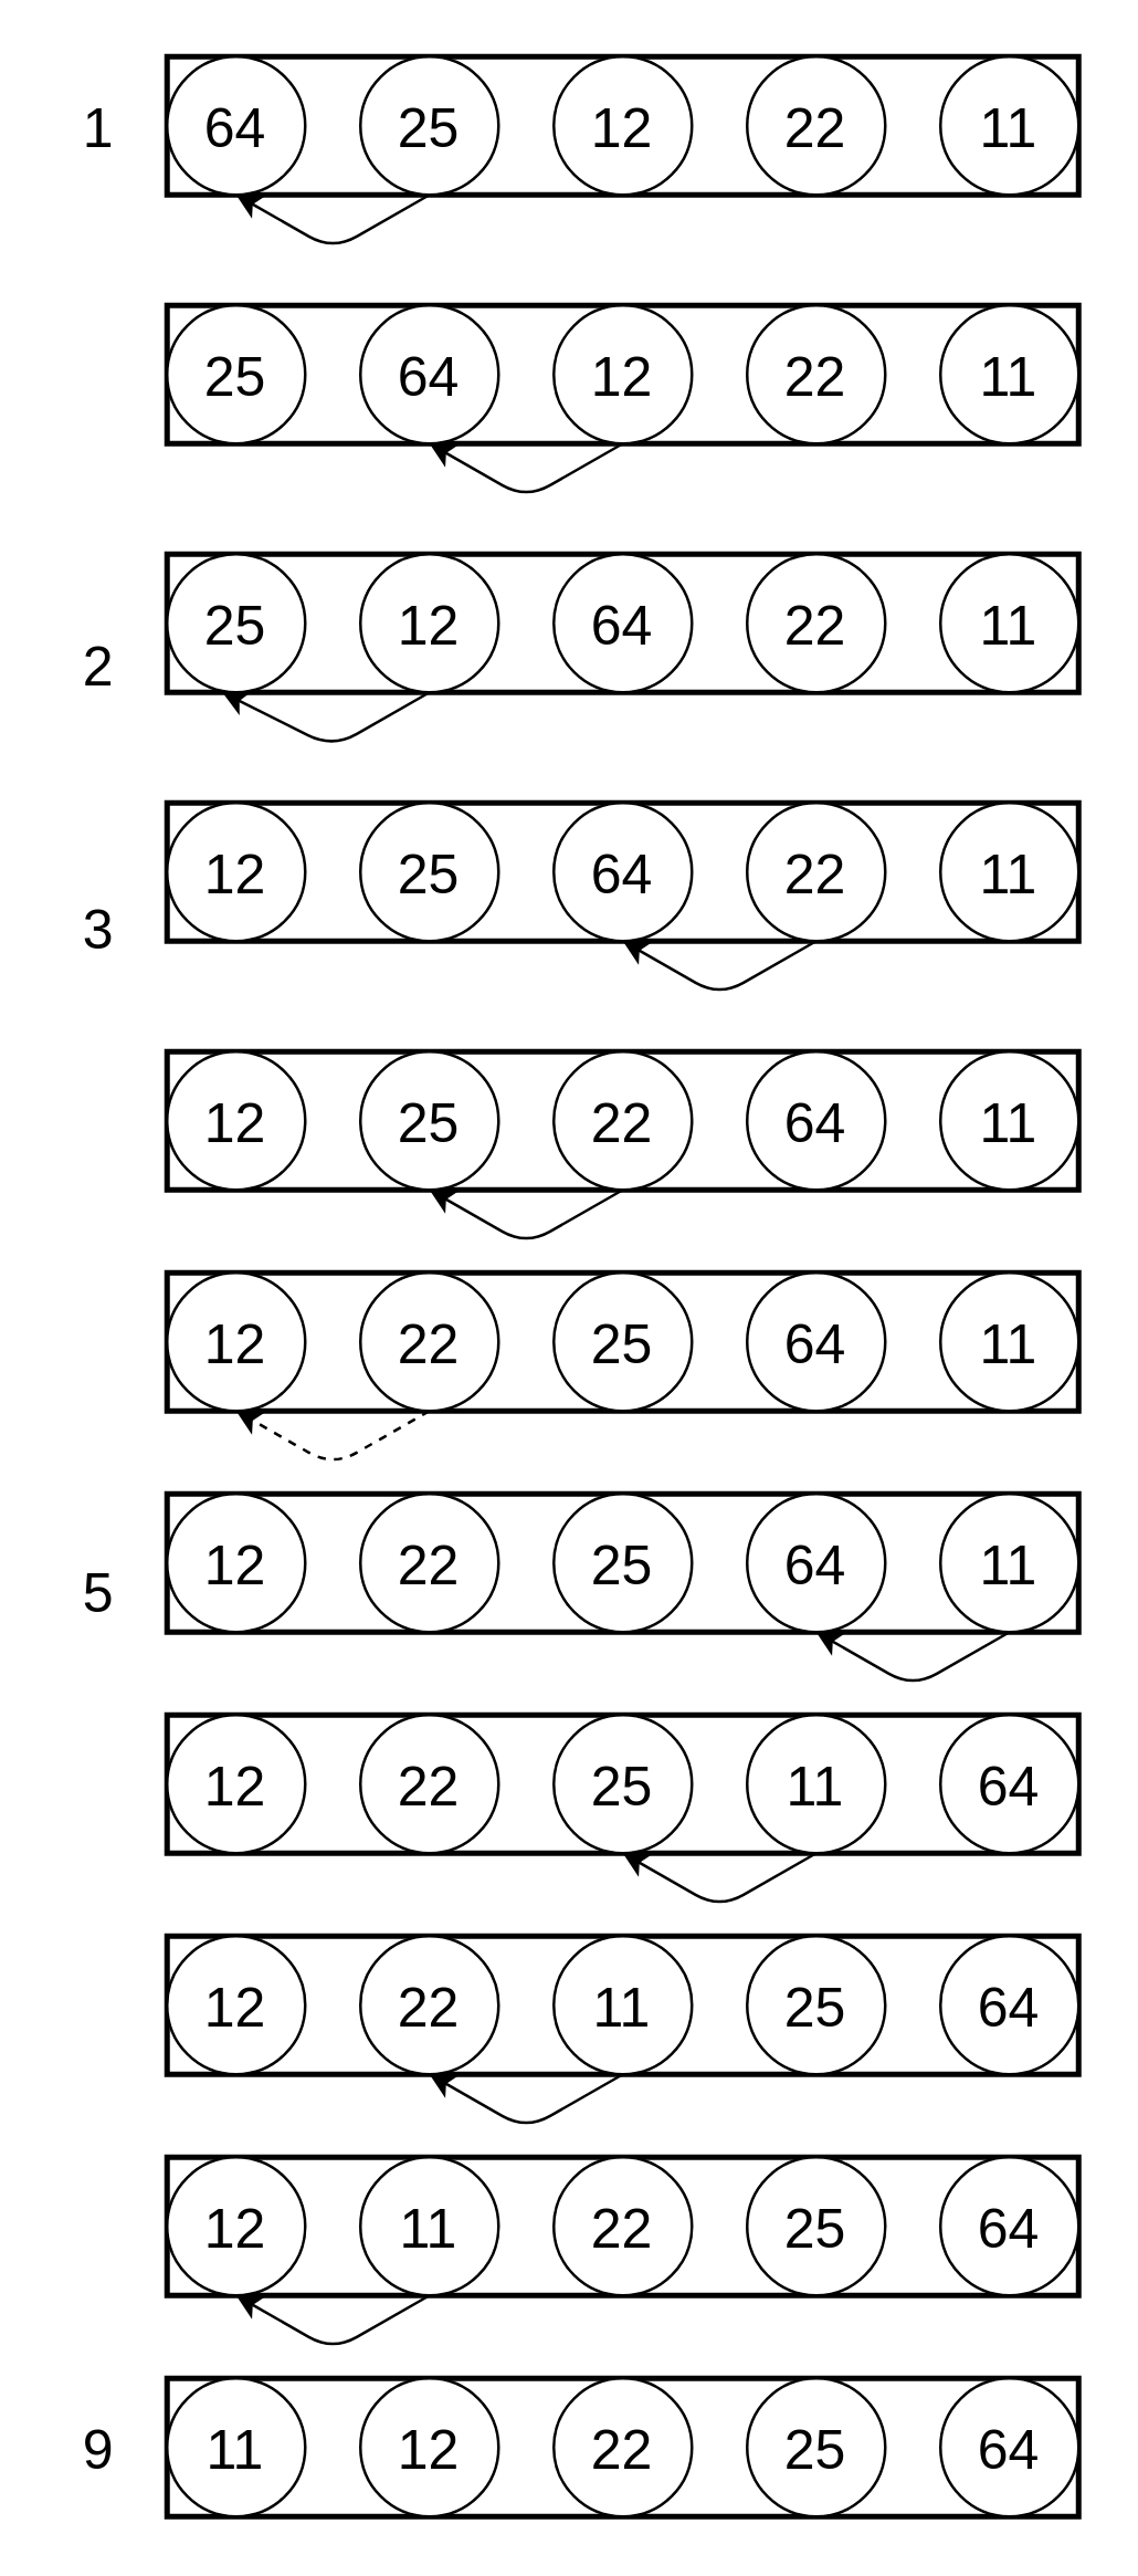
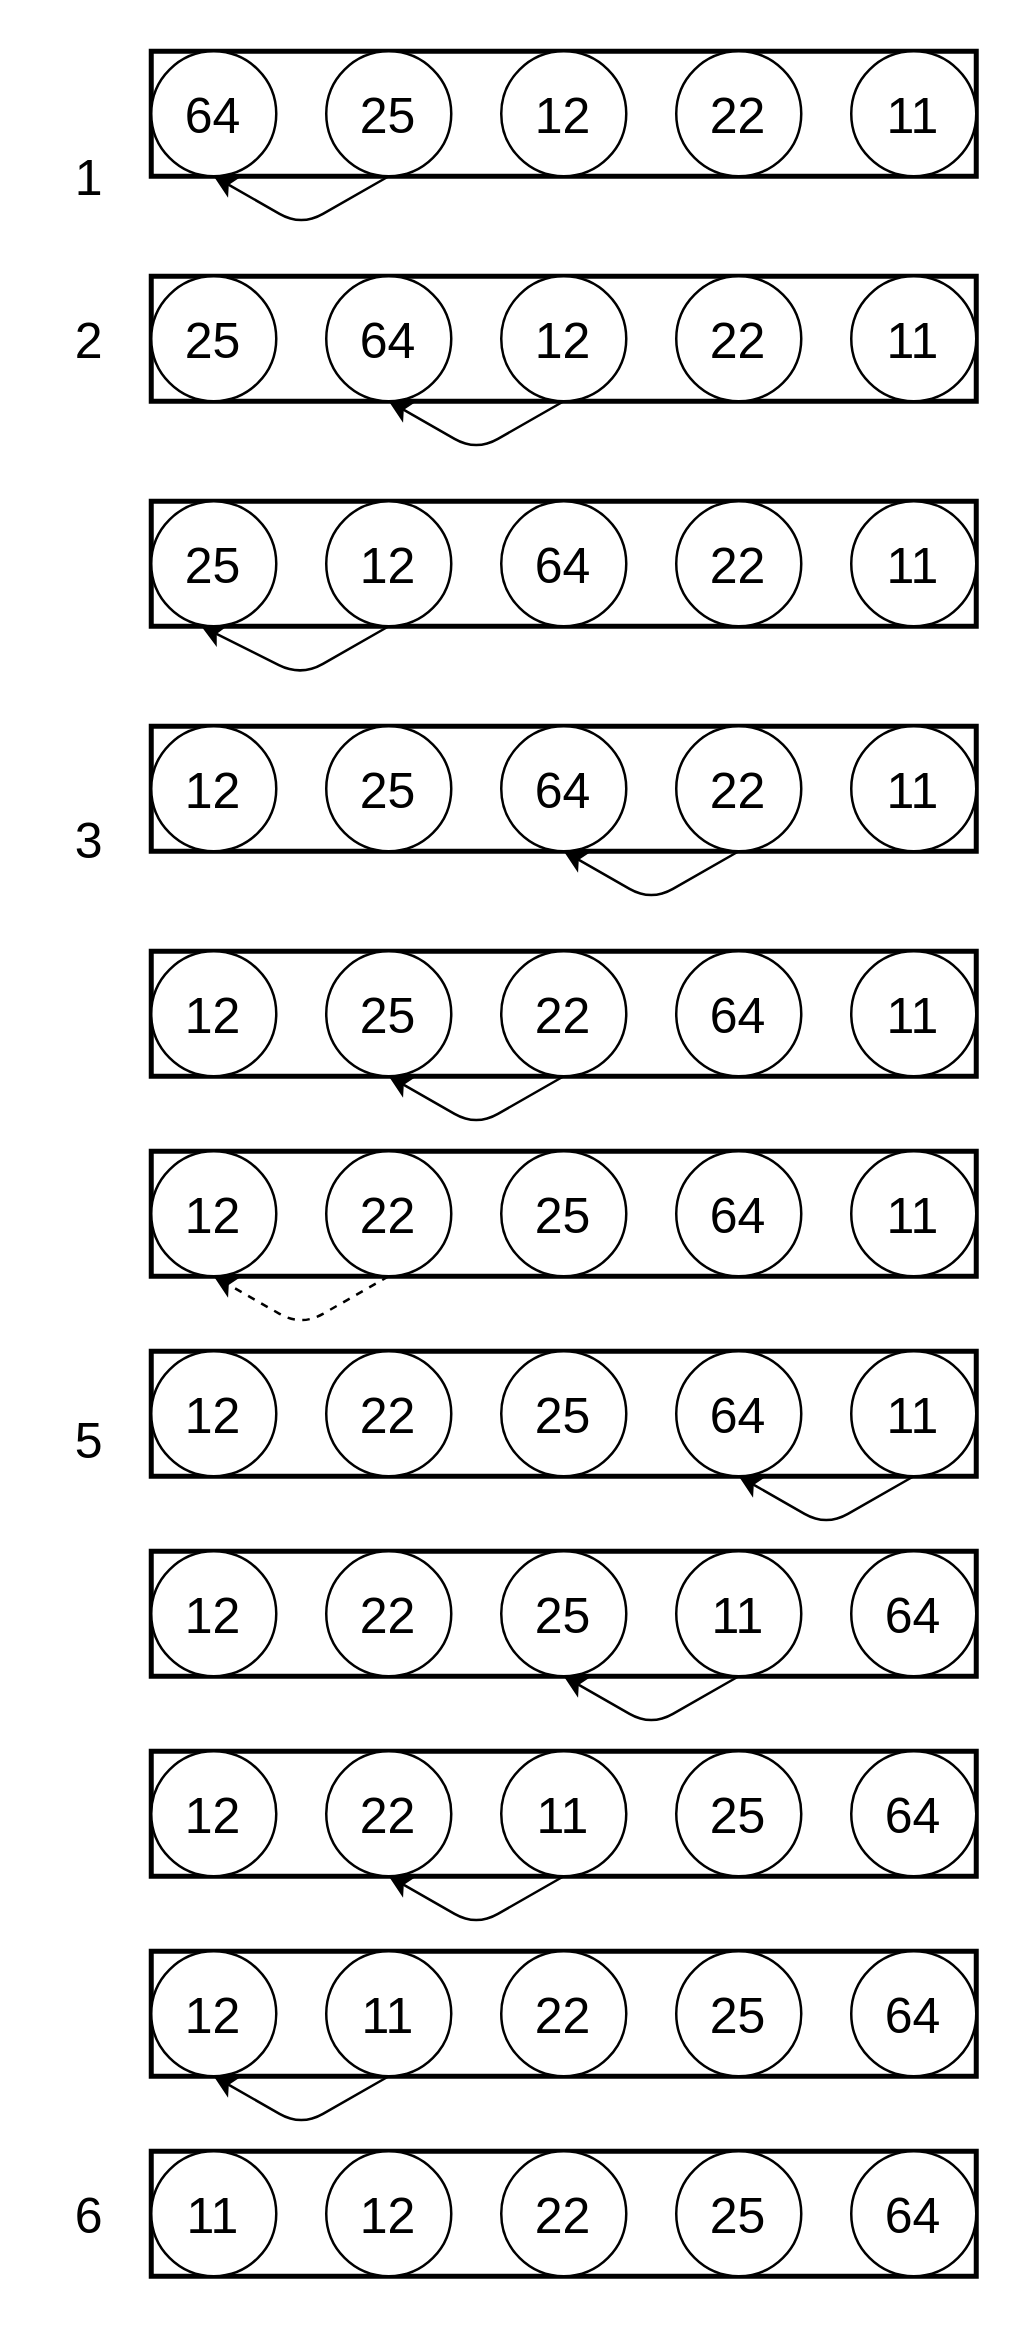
- <mxCell id="2" value="1" style="text;html=1;align=center;verticalAlign=middle;resizable=0;points=[];autosize=1;strokeColor=none;fillColor=none;fontSize=20;" parent="1" vertex="1"><mxGeometry x="20" y="25" width="30" height="40" as="geometry" /></mxCell>
+ <mxCell id="2" value="1" style="text;html=1;align=center;verticalAlign=middle;resizable=0;points=[];autosize=1;strokeColor=none;fillColor=none;fontSize=20;" parent="1" vertex="1"><mxGeometry x="20" y="50" width="30" height="40" as="geometry" /></mxCell>
- <mxCell id="10" value="2" style="text;html=1;align=center;verticalAlign=middle;resizable=0;points=[];autosize=1;strokeColor=none;fillColor=none;fontSize=20;" parent="1" vertex="1"><mxGeometry x="20" y="220" width="30" height="40" as="geometry" /></mxCell>
+ <mxCell id="10" value="2" style="text;html=1;align=center;verticalAlign=middle;resizable=0;points=[];autosize=1;strokeColor=none;fillColor=none;fontSize=20;" parent="1" vertex="1"><mxGeometry x="20" y="115" width="30" height="40" as="geometry" /></mxCell>
- <mxCell id="82" value="9" style="text;html=1;align=center;verticalAlign=middle;resizable=0;points=[];autosize=1;strokeColor=none;fillColor=none;fontSize=20;" parent="1" vertex="1"><mxGeometry x="20" y="865" width="30" height="40" as="geometry" /></mxCell>
+ <mxCell id="82" value="6" style="text;html=1;align=center;verticalAlign=middle;resizable=0;points=[];autosize=1;strokeColor=none;fillColor=none;fontSize=20;" parent="1" vertex="1"><mxGeometry x="20" y="865" width="30" height="40" as="geometry" /></mxCell>
